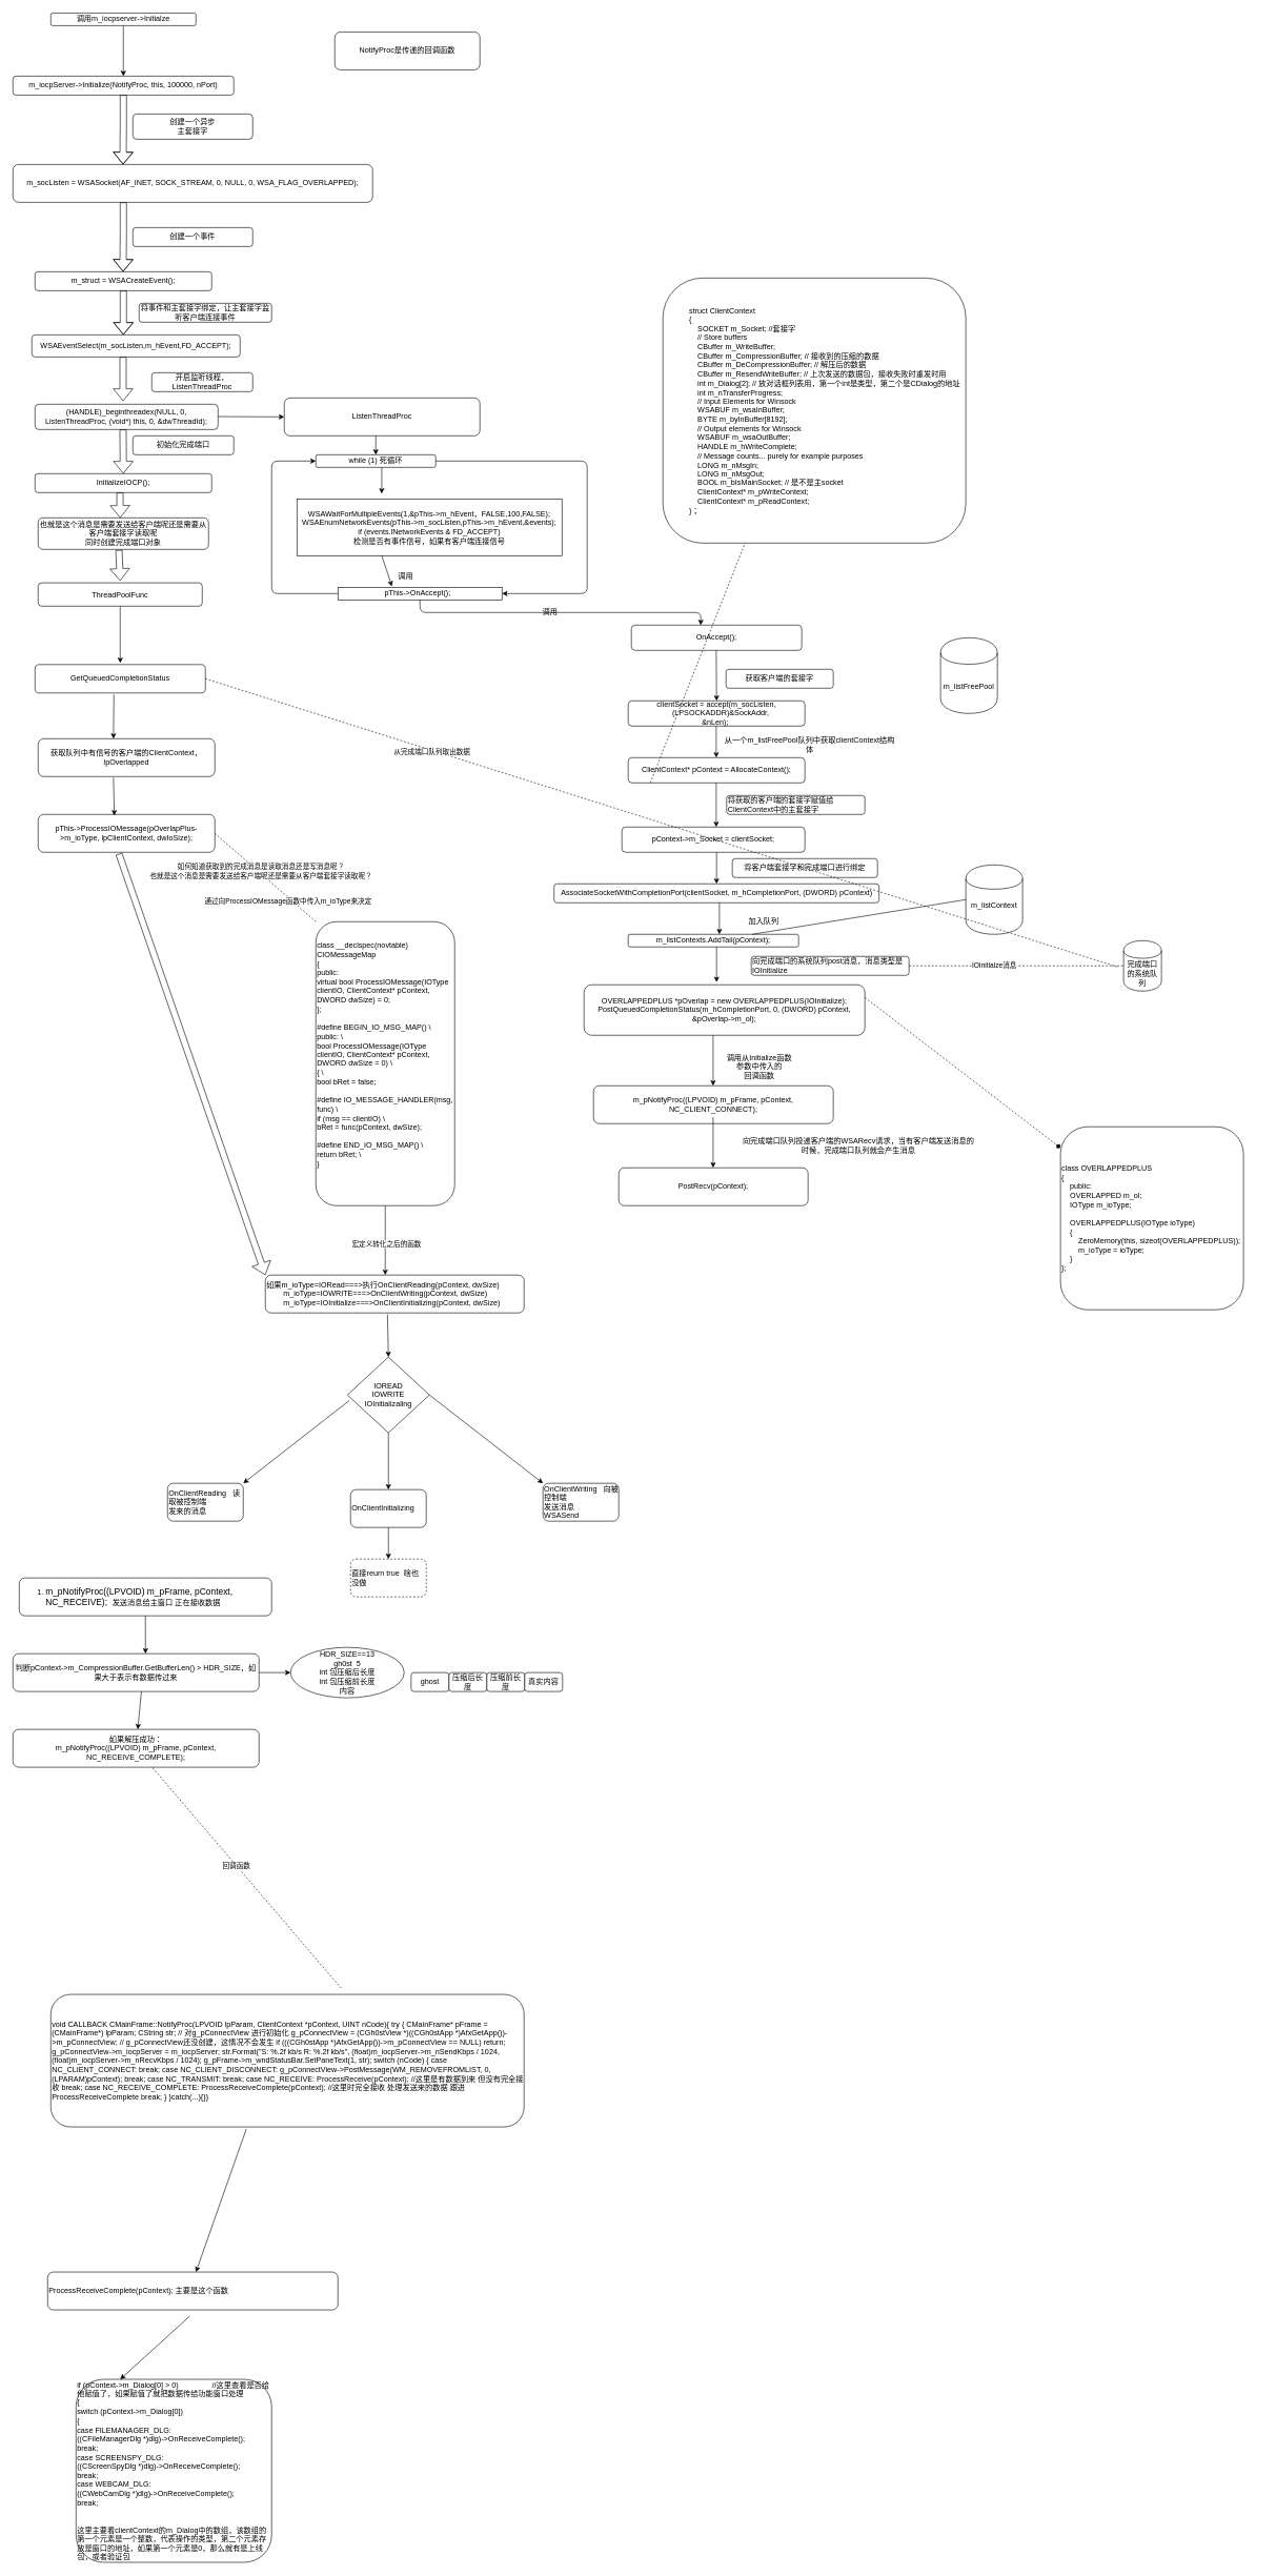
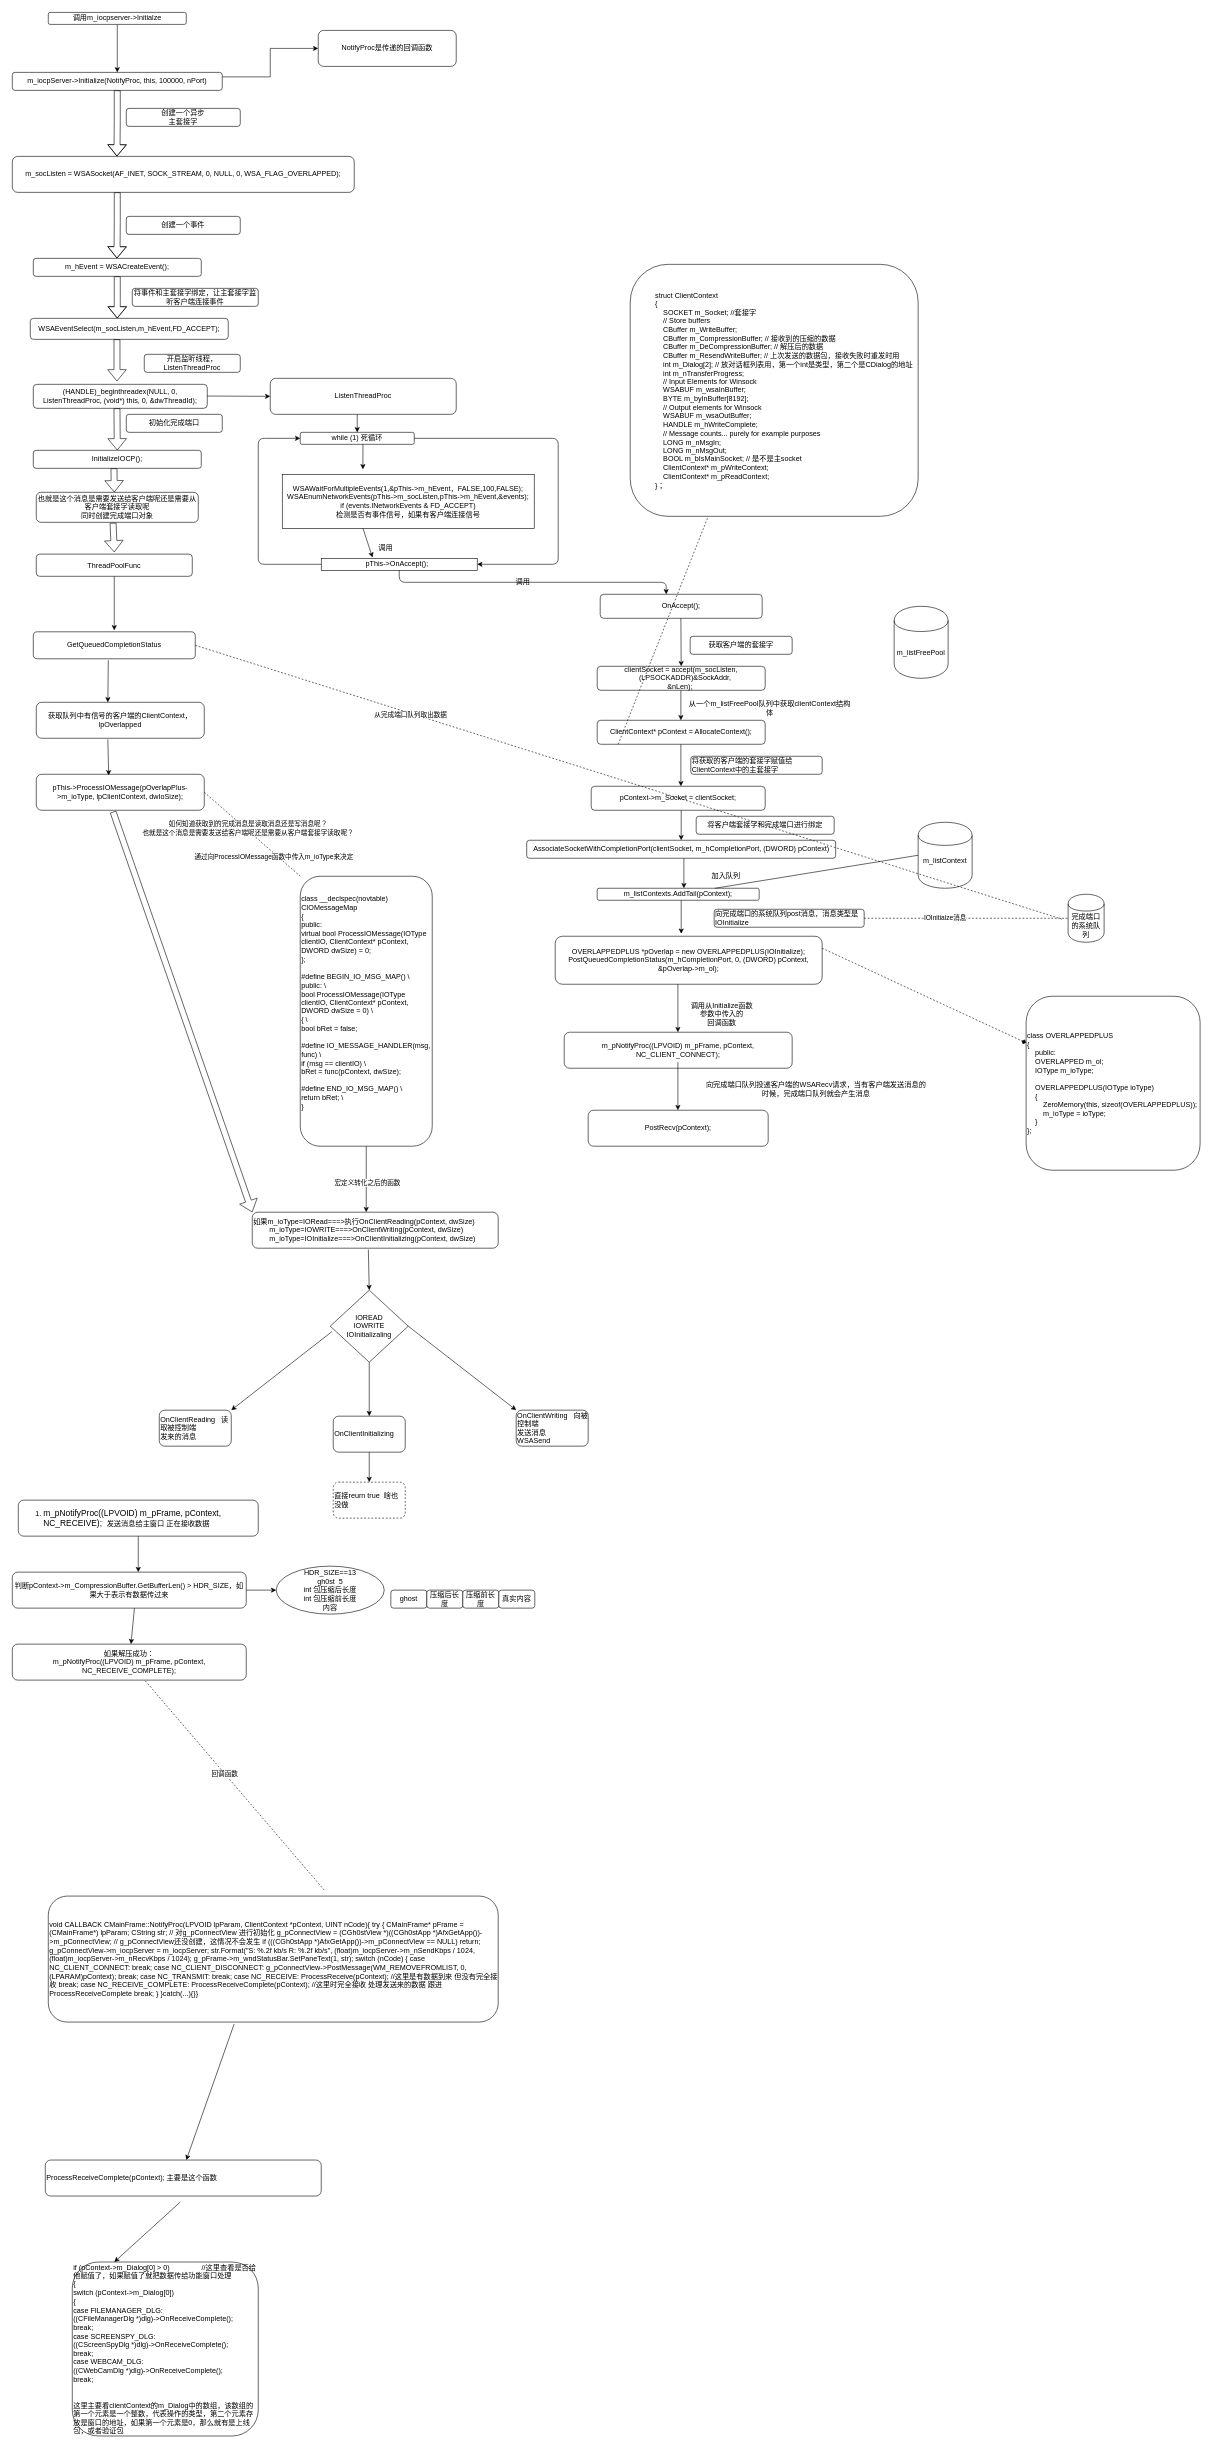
+ <mxCell id="2" style="edgeStyle=orthogonalEdgeStyle;rounded=0;orthogonalLoop=1;jettySize=auto;html=1;exitX=1;exitY=0.25;exitDx=0;exitDy=0;entryX=0;entryY=0.5;entryDx=0;entryDy=0;" parent="1" source="3" target="6" edge="1"><mxGeometry relative="1" as="geometry" /></mxCell>
- <mxCell id="9" value="创建一个异步&lt;br&gt;主套接字" style="rounded=1;whiteSpace=wrap;html=1;" parent="1" vertex="1"><mxGeometry x="210" y="180" width="190" height="40" as="geometry" /></mxCell>
+ <mxCell id="9" value="创建一个异步&lt;br&gt;主套接字" style="rounded=1;whiteSpace=wrap;html=1;" parent="1" vertex="1"><mxGeometry x="210" y="180" width="190" height="30" as="geometry" /></mxCell>
- <mxCell id="10" value="m_struct = WSACreateEvent();" style="rounded=1;whiteSpace=wrap;html=1;" parent="1" vertex="1"><mxGeometry x="55" y="430" width="280" height="30" as="geometry" /></mxCell>
+ <mxCell id="10" value="m_hEvent = WSACreateEvent();" style="rounded=1;whiteSpace=wrap;html=1;" parent="1" vertex="1"><mxGeometry x="55" y="430" width="280" height="30" as="geometry" /></mxCell>
- <mxCell id="57" value="&lt;div&gt;class OVERLAPPEDPLUS&amp;nbsp;&lt;/div&gt;&lt;div&gt;{&lt;/div&gt;&lt;div&gt;&amp;nbsp; &amp;nbsp; public:&lt;/div&gt;&lt;div&gt;&lt;span&gt;&lt;/span&gt;&amp;nbsp; &amp;nbsp; OVERLAPPED&lt;span&gt;&#09;&#09;&#09;&lt;/span&gt;m_ol;&lt;/div&gt;&lt;div&gt;&lt;span&gt;&lt;/span&gt;&amp;nbsp; &amp;nbsp; IOType&lt;span&gt;&#09;&#09;&#09;&#09;&lt;/span&gt;m_ioType;&lt;/div&gt;&lt;div&gt;&lt;br&gt;&lt;/div&gt;&lt;div&gt;&lt;span&gt;&lt;/span&gt;&amp;nbsp; &amp;nbsp; OVERLAPPEDPLUS(IOType ioType)&amp;nbsp;&lt;/div&gt;&lt;div&gt;&amp;nbsp; &amp;nbsp; {&lt;/div&gt;&lt;div&gt;&lt;span&gt;&lt;/span&gt;&amp;nbsp; &amp;nbsp; &amp;nbsp; &amp;nbsp; ZeroMemory(this, sizeof(OVERLAPPEDPLUS));&amp;nbsp;&lt;/div&gt;&lt;div&gt;&lt;span&gt;&lt;/span&gt;&amp;nbsp; &amp;nbsp; &amp;nbsp; &amp;nbsp; m_ioType = ioType;&lt;/div&gt;&lt;div&gt;&lt;span&gt;&lt;/span&gt;&amp;nbsp; &amp;nbsp; }&lt;/div&gt;&lt;div&gt;};&lt;/div&gt;" style="rounded=1;whiteSpace=wrap;html=1;align=left;" parent="1" vertex="1"><mxGeometry x="1680" y="1785" width="290" height="290" as="geometry" /></mxCell>
+ <mxCell id="57" value="&lt;div&gt;class OVERLAPPEDPLUS&amp;nbsp;&lt;/div&gt;&lt;div&gt;{&lt;/div&gt;&lt;div&gt;&amp;nbsp; &amp;nbsp; public:&lt;/div&gt;&lt;div&gt;&lt;span&gt;&lt;/span&gt;&amp;nbsp; &amp;nbsp; OVERLAPPED&lt;span&gt;&#09;&#09;&#09;&lt;/span&gt;m_ol;&lt;/div&gt;&lt;div&gt;&lt;span&gt;&lt;/span&gt;&amp;nbsp; &amp;nbsp; IOType&lt;span&gt;&#09;&#09;&#09;&#09;&lt;/span&gt;m_ioType;&lt;/div&gt;&lt;div&gt;&lt;br&gt;&lt;/div&gt;&lt;div&gt;&lt;span&gt;&lt;/span&gt;&amp;nbsp; &amp;nbsp; OVERLAPPEDPLUS(IOType ioType)&amp;nbsp;&lt;/div&gt;&lt;div&gt;&amp;nbsp; &amp;nbsp; {&lt;/div&gt;&lt;div&gt;&lt;span&gt;&lt;/span&gt;&amp;nbsp; &amp;nbsp; &amp;nbsp; &amp;nbsp; ZeroMemory(this, sizeof(OVERLAPPEDPLUS));&amp;nbsp;&lt;/div&gt;&lt;div&gt;&lt;span&gt;&lt;/span&gt;&amp;nbsp; &amp;nbsp; &amp;nbsp; &amp;nbsp; m_ioType = ioType;&lt;/div&gt;&lt;div&gt;&lt;span&gt;&lt;/span&gt;&amp;nbsp; &amp;nbsp; }&lt;/div&gt;&lt;div&gt;};&lt;/div&gt;" style="rounded=1;whiteSpace=wrap;html=1;align=left;" parent="1" vertex="1"><mxGeometry x="1710" y="1660" width="290" height="290" as="geometry" /></mxCell>
